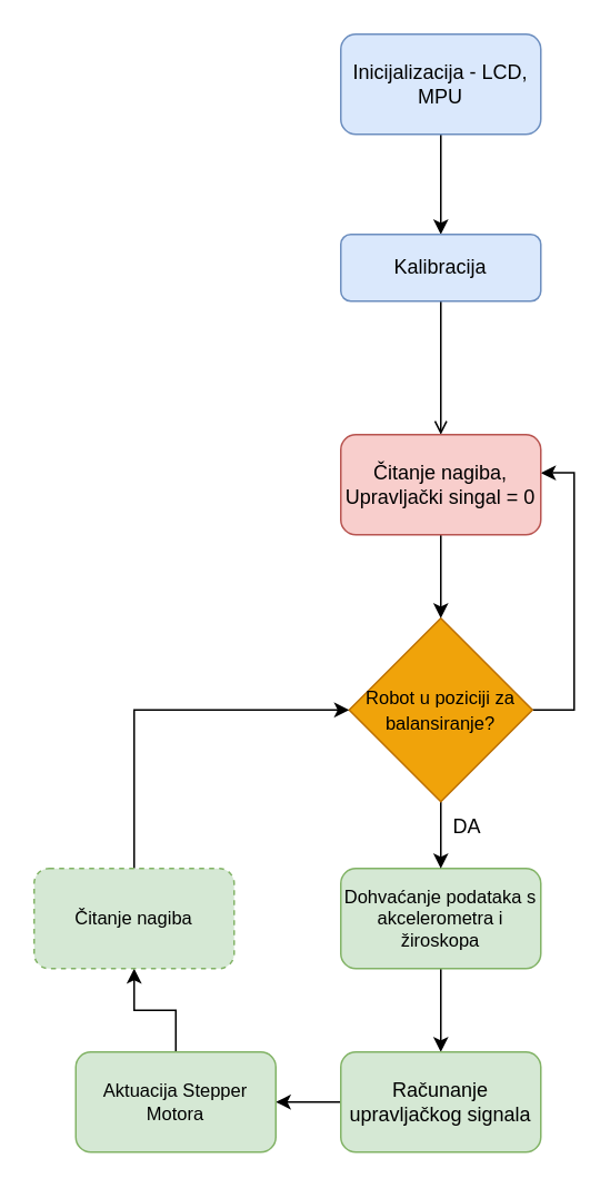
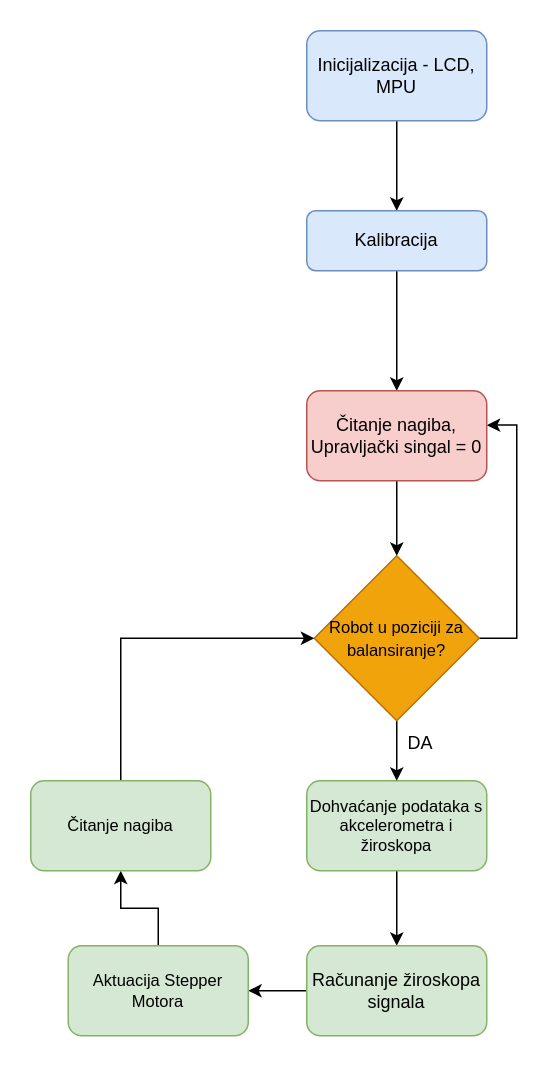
- <mxCell id="6" style="edgeStyle=orthogonalEdgeStyle;rounded=0;orthogonalLoop=1;jettySize=auto;html=1;endArrow=open;" edge="1" parent="1" source="7" target="12"><mxGeometry relative="1" as="geometry" /></mxCell>
+ <mxCell id="6" style="edgeStyle=orthogonalEdgeStyle;rounded=0;orthogonalLoop=1;jettySize=auto;html=1;" edge="1" parent="1" source="7" target="12"><mxGeometry relative="1" as="geometry" /></mxCell>
- <mxCell id="19" value="Čitanje nagiba" style="rounded=1;whiteSpace=wrap;html=1;fontSize=11;fillColor=#d5e8d4;strokeColor=#82b366;dashed=1;" vertex="1" parent="1"><mxGeometry x="20" y="520" width="120" height="60" as="geometry" /></mxCell>
+ <mxCell id="19" value="Čitanje nagiba" style="rounded=1;whiteSpace=wrap;html=1;fontSize=11;fillColor=#d5e8d4;strokeColor=#82b366;" vertex="1" parent="1"><mxGeometry x="20" y="520" width="120" height="60" as="geometry" /></mxCell>
- <mxCell id="14" value="Računanje upravljačkog signala" style="rounded=1;whiteSpace=wrap;html=1;fillColor=#d5e8d4;strokeColor=#82b366;" vertex="1" parent="1"><mxGeometry x="204" y="630" width="120" height="60" as="geometry" /></mxCell>
+ <mxCell id="14" value="Računanje žiroskopa signala" style="rounded=1;whiteSpace=wrap;html=1;fillColor=#d5e8d4;strokeColor=#82b366;" vertex="1" parent="1"><mxGeometry x="204" y="630" width="120" height="60" as="geometry" /></mxCell>
